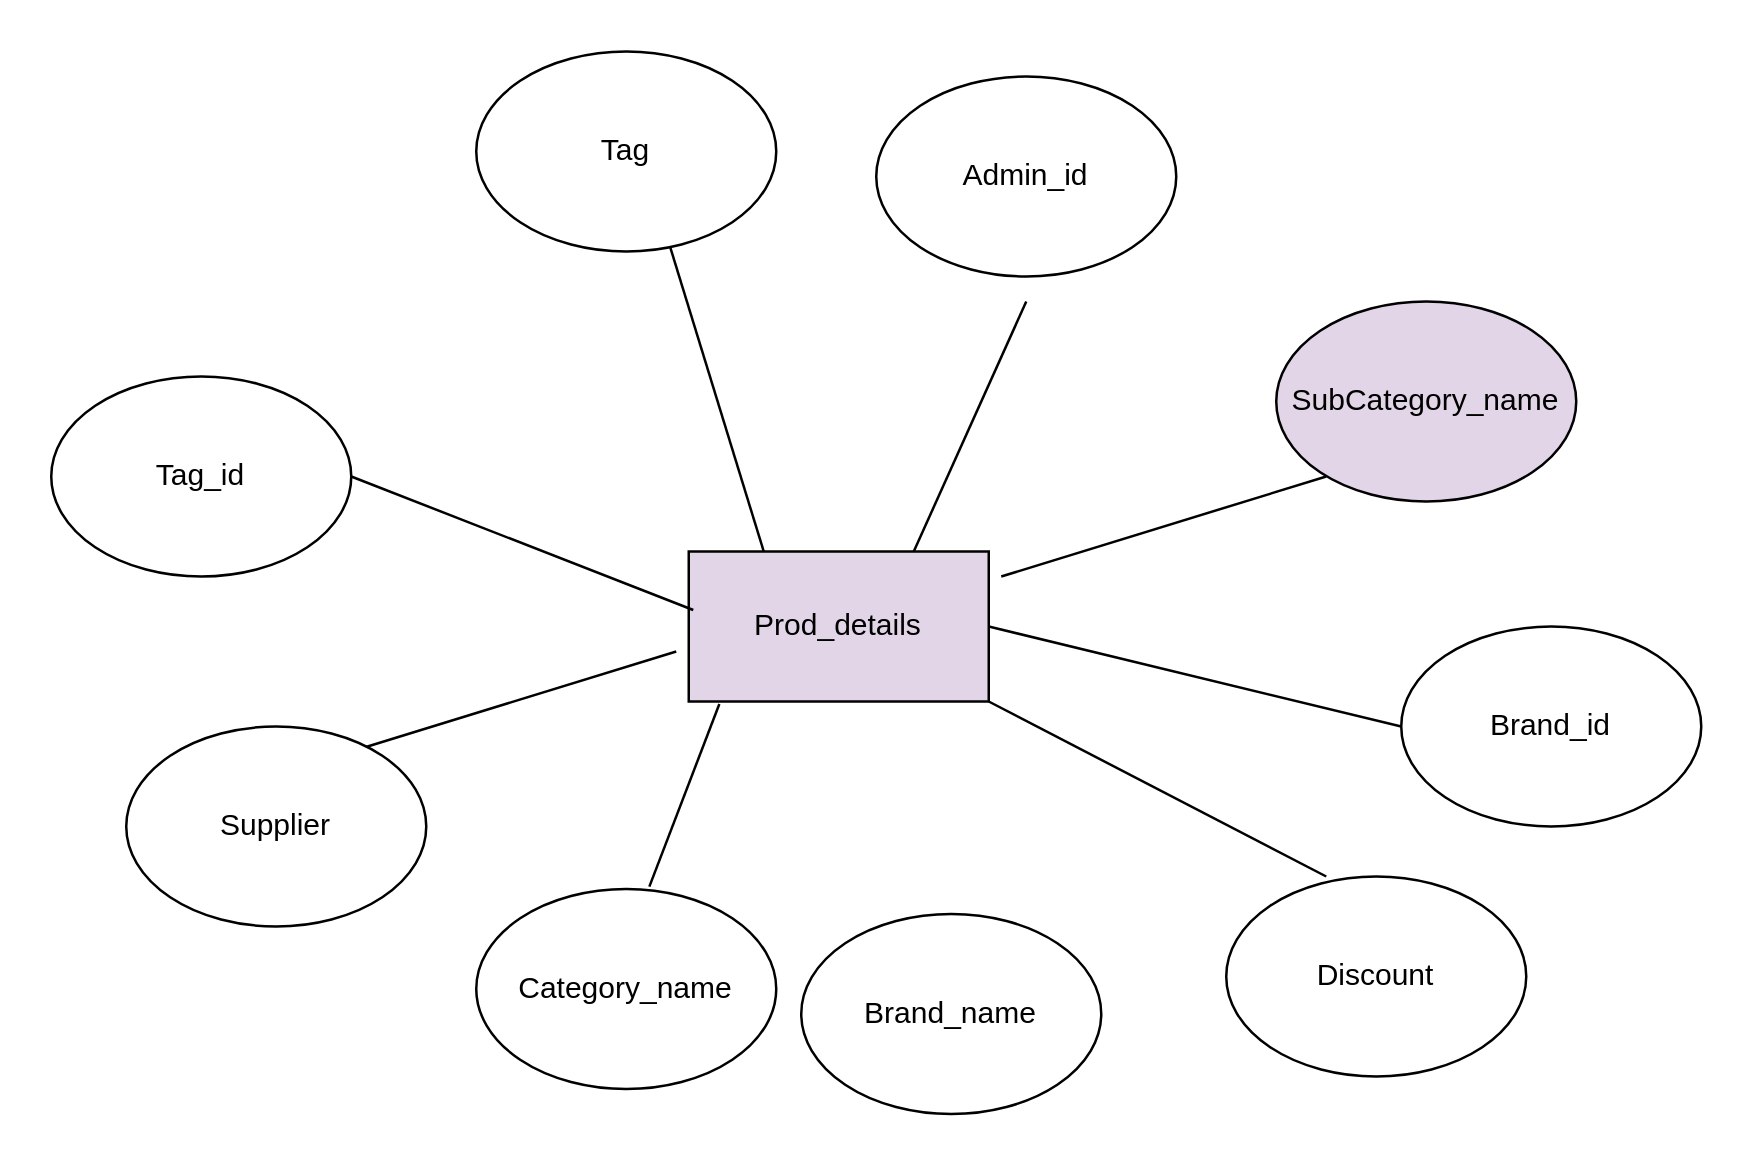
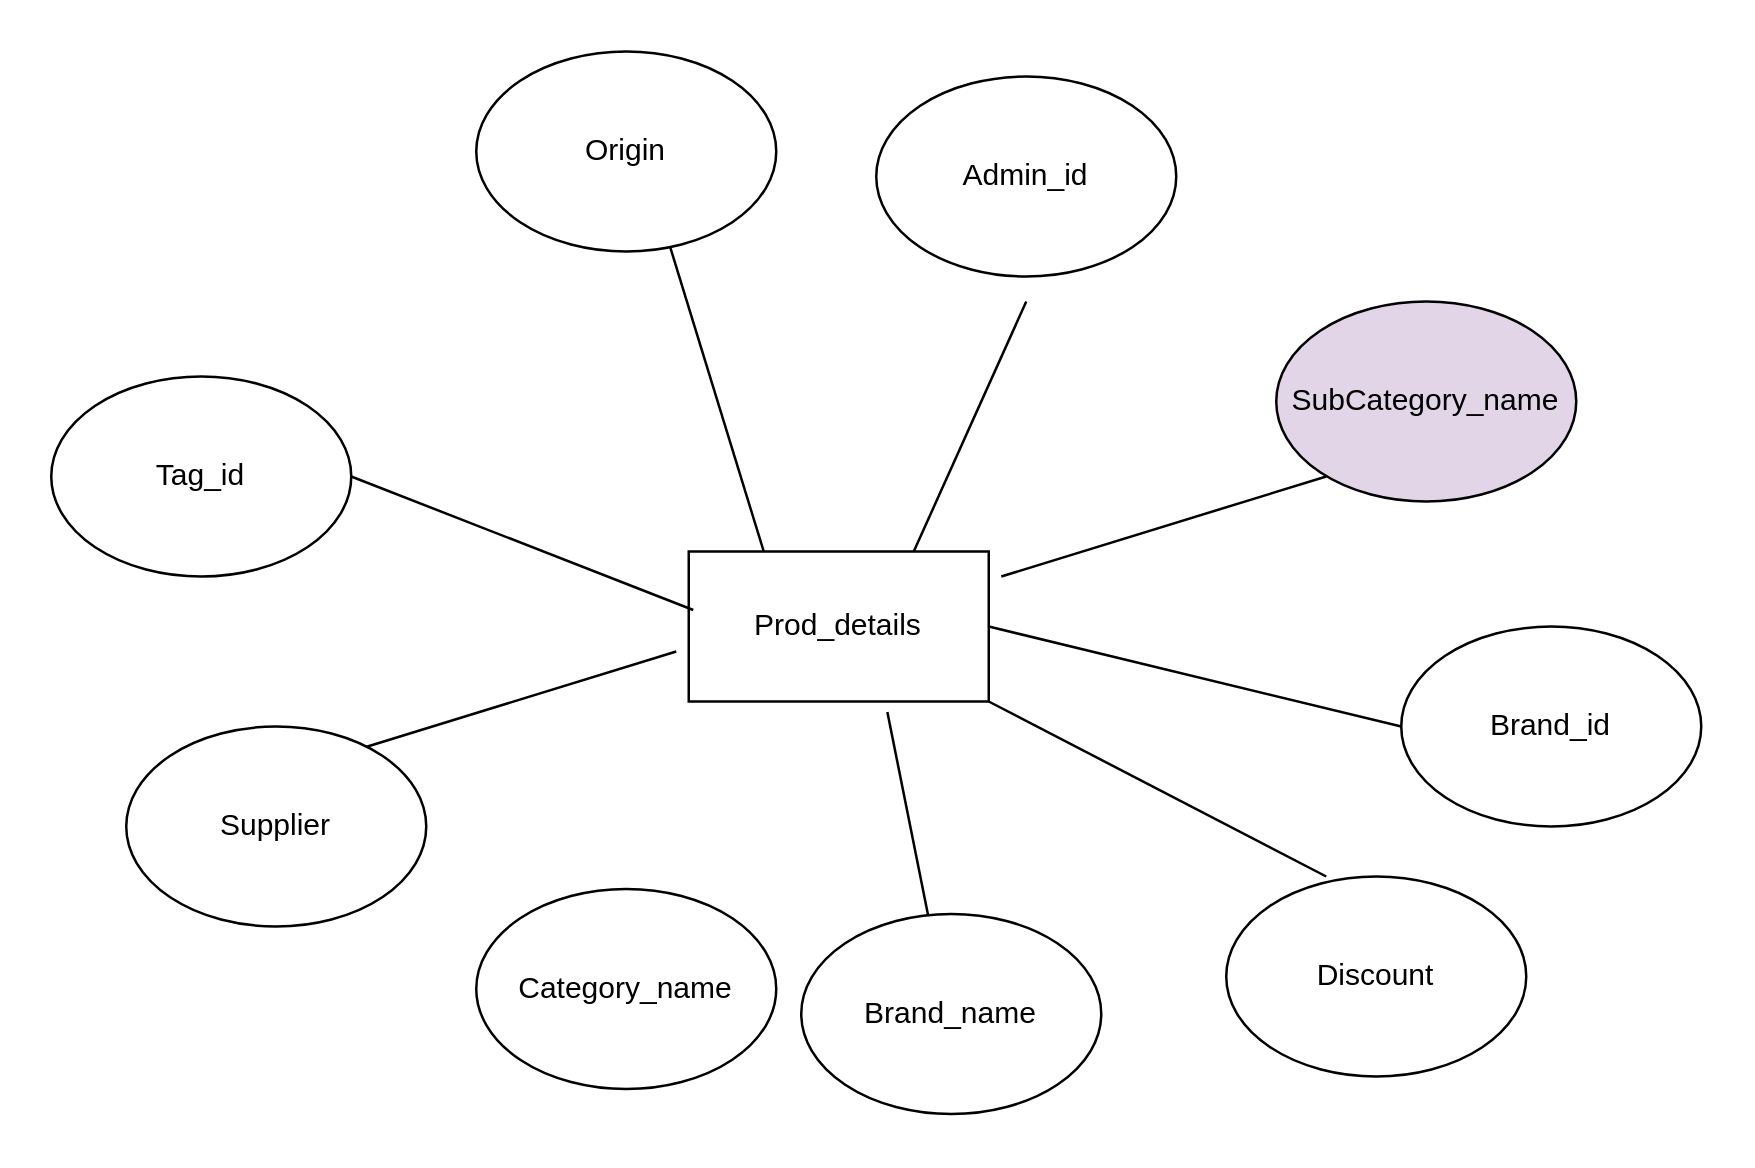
- <mxCell id="20" value="Tag" style="ellipse;whiteSpace=wrap;html=1;" vertex="1" parent="1"><mxGeometry x="190" y="20" width="120" height="80" as="geometry" /></mxCell>
+ <mxCell id="20" value="Origin" style="ellipse;whiteSpace=wrap;html=1;" vertex="1" parent="1"><mxGeometry x="190" y="20" width="120" height="80" as="geometry" /></mxCell>
- <mxCell id="2" value="Prod_details" style="rounded=0;whiteSpace=wrap;html=1;fillColor=#e1d5e7;" parent="1" vertex="1"><mxGeometry x="275" y="220" width="120" height="60" as="geometry" /></mxCell>
+ <mxCell id="2" value="Prod_details" style="rounded=0;whiteSpace=wrap;html=1;" parent="1" vertex="1"><mxGeometry x="275" y="220" width="120" height="60" as="geometry" /></mxCell>
- <mxCell id="10" value="" style="endArrow=none;html=1;rounded=0;entryX=0.102;entryY=1.017;entryDx=0;entryDy=0;entryPerimeter=0;exitX=0.577;exitY=-0.012;exitDx=0;exitDy=0;exitPerimeter=0;" parent="1" target="2" edge="1" source="7"><mxGeometry width="50" height="50" relative="1" as="geometry"><mxPoint x="370" y="370" as="sourcePoint" /><mxPoint x="420" y="320" as="targetPoint" /></mxGeometry></mxCell>
+ <mxCell id="9" value="" style="endArrow=none;html=1;rounded=0;exitX=0.662;exitY=1.07;exitDx=0;exitDy=0;entryX=0.423;entryY=0.007;entryDx=0;entryDy=0;entryPerimeter=0;exitPerimeter=0;" parent="1" source="2" target="6" edge="1"><mxGeometry width="50" height="50" relative="1" as="geometry"><mxPoint x="480" y="430" as="sourcePoint" /><mxPoint x="530" y="380" as="targetPoint" /></mxGeometry></mxCell>
